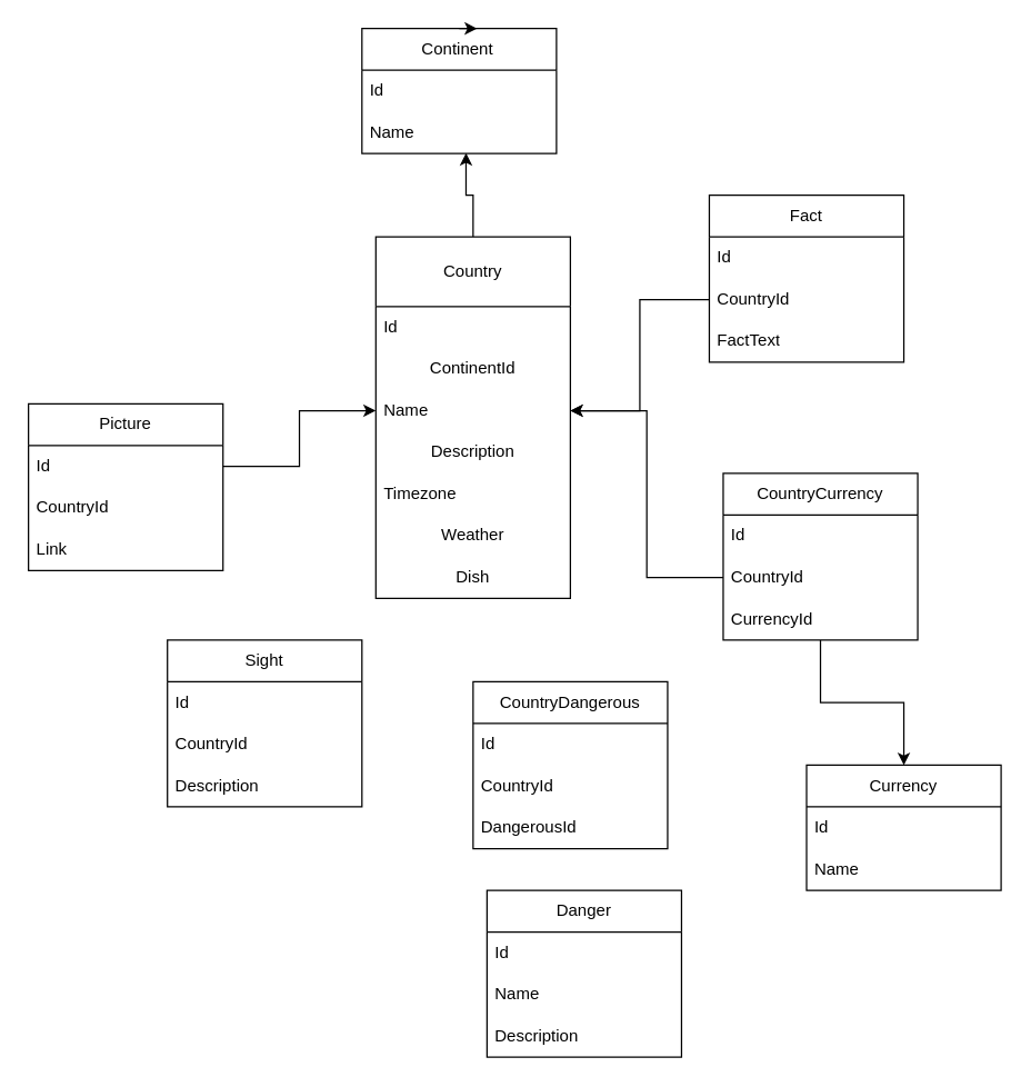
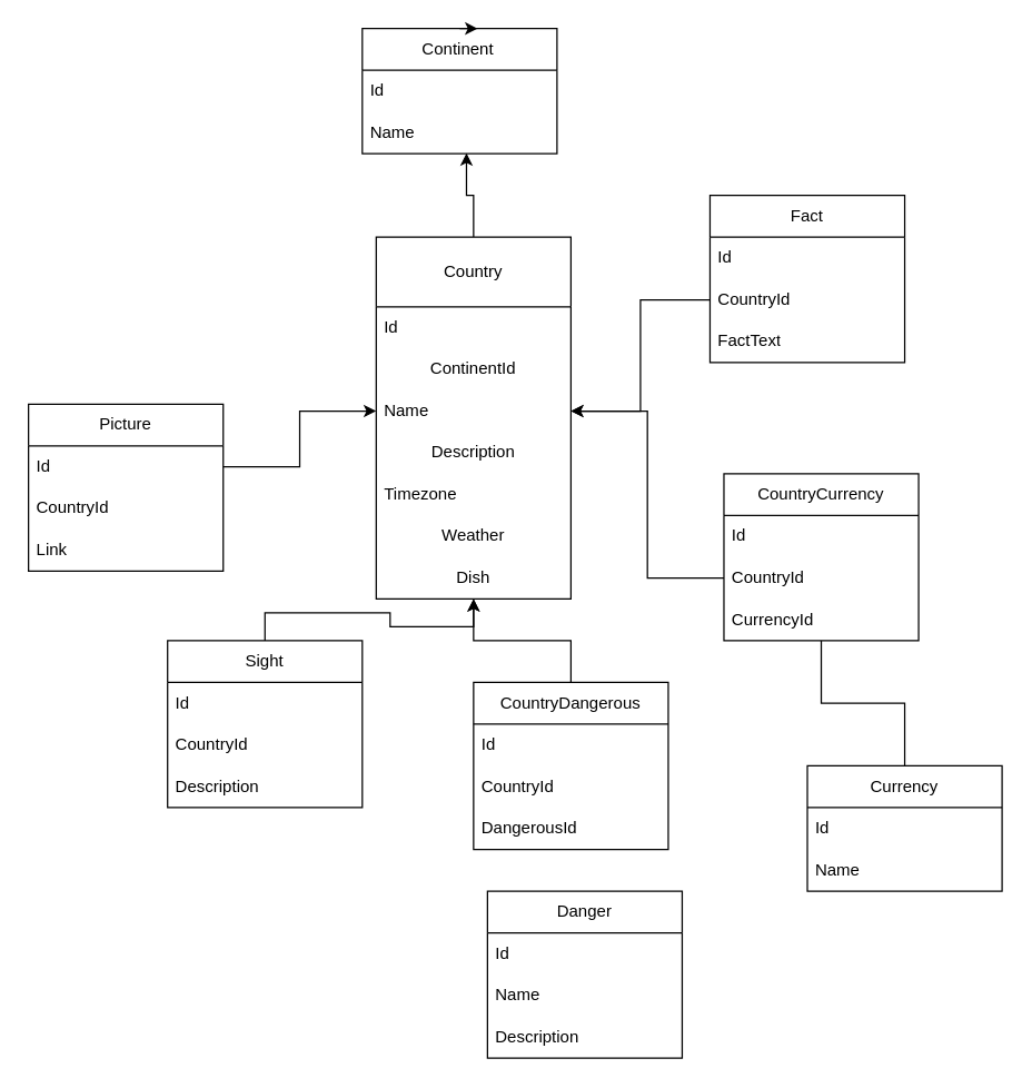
+ <mxCell id="35" style="edgeStyle=orthogonalEdgeStyle;rounded=0;orthogonalLoop=1;jettySize=auto;html=1;exitX=0.5;exitY=0;exitDx=0;exitDy=0;entryX=0.5;entryY=1;entryDx=0;entryDy=0;" edge="1" parent="1" source="36" target="10"><mxGeometry relative="1" as="geometry" /></mxCell>
+ <mxCell id="22" style="edgeStyle=orthogonalEdgeStyle;rounded=0;orthogonalLoop=1;jettySize=auto;html=1;exitX=0.5;exitY=0;exitDx=0;exitDy=0;entryX=0.5;entryY=1;entryDx=0;entryDy=0;" edge="1" parent="1" source="23" target="10"><mxGeometry relative="1" as="geometry"><mxPoint x="340" y="410" as="targetPoint" /></mxGeometry></mxCell>
- <mxCell id="14" style="edgeStyle=orthogonalEdgeStyle;rounded=0;orthogonalLoop=1;jettySize=auto;html=1;entryX=0.5;entryY=0;entryDx=0;entryDy=0;" edge="1" parent="1" source="15" target="19"><mxGeometry relative="1" as="geometry" /></mxCell>
+ <mxCell id="14" style="edgeStyle=orthogonalEdgeStyle;rounded=0;orthogonalLoop=1;jettySize=auto;html=1;entryX=0.5;entryY=0;entryDx=0;entryDy=0;endArrow=none;" edge="1" parent="1" source="15" target="19"><mxGeometry relative="1" as="geometry" /></mxCell>
